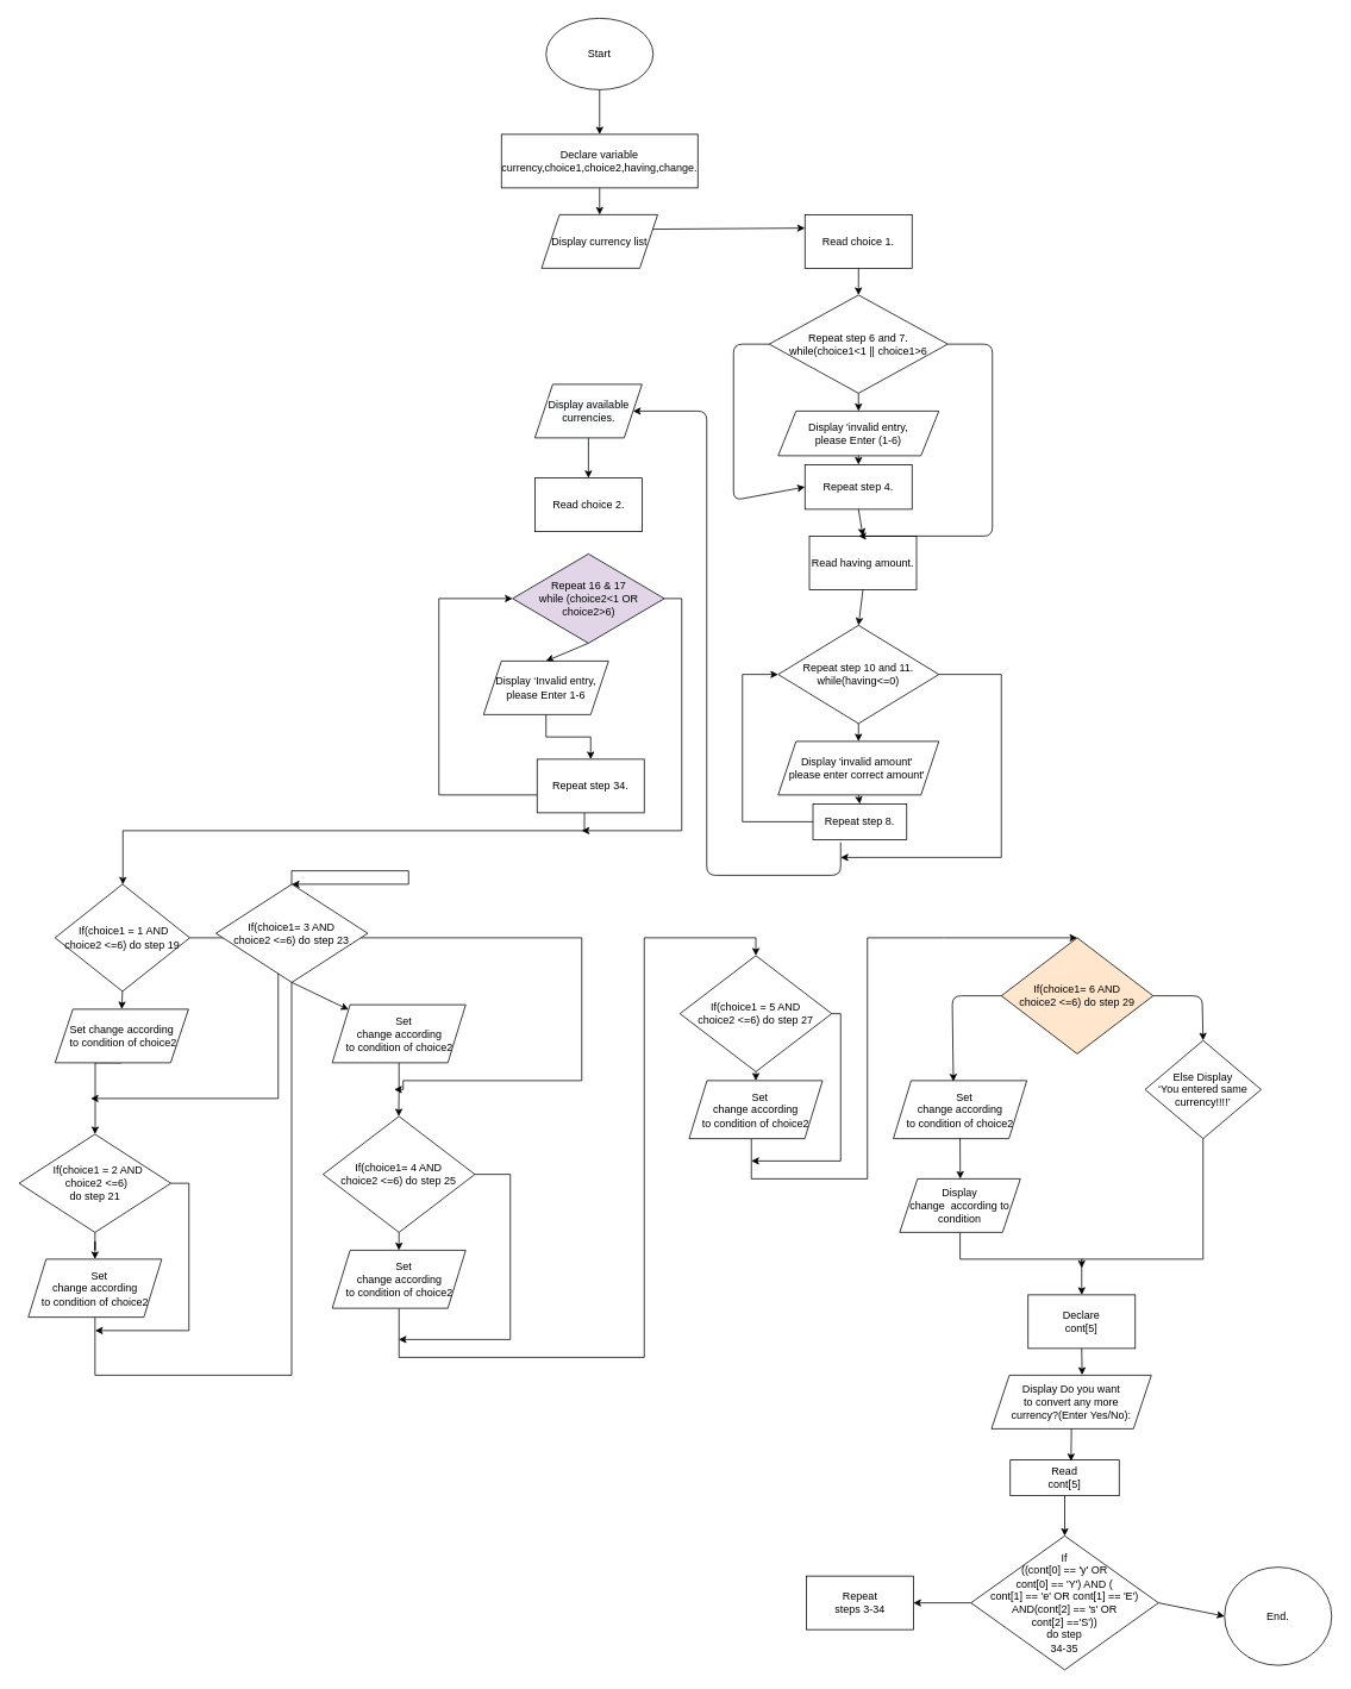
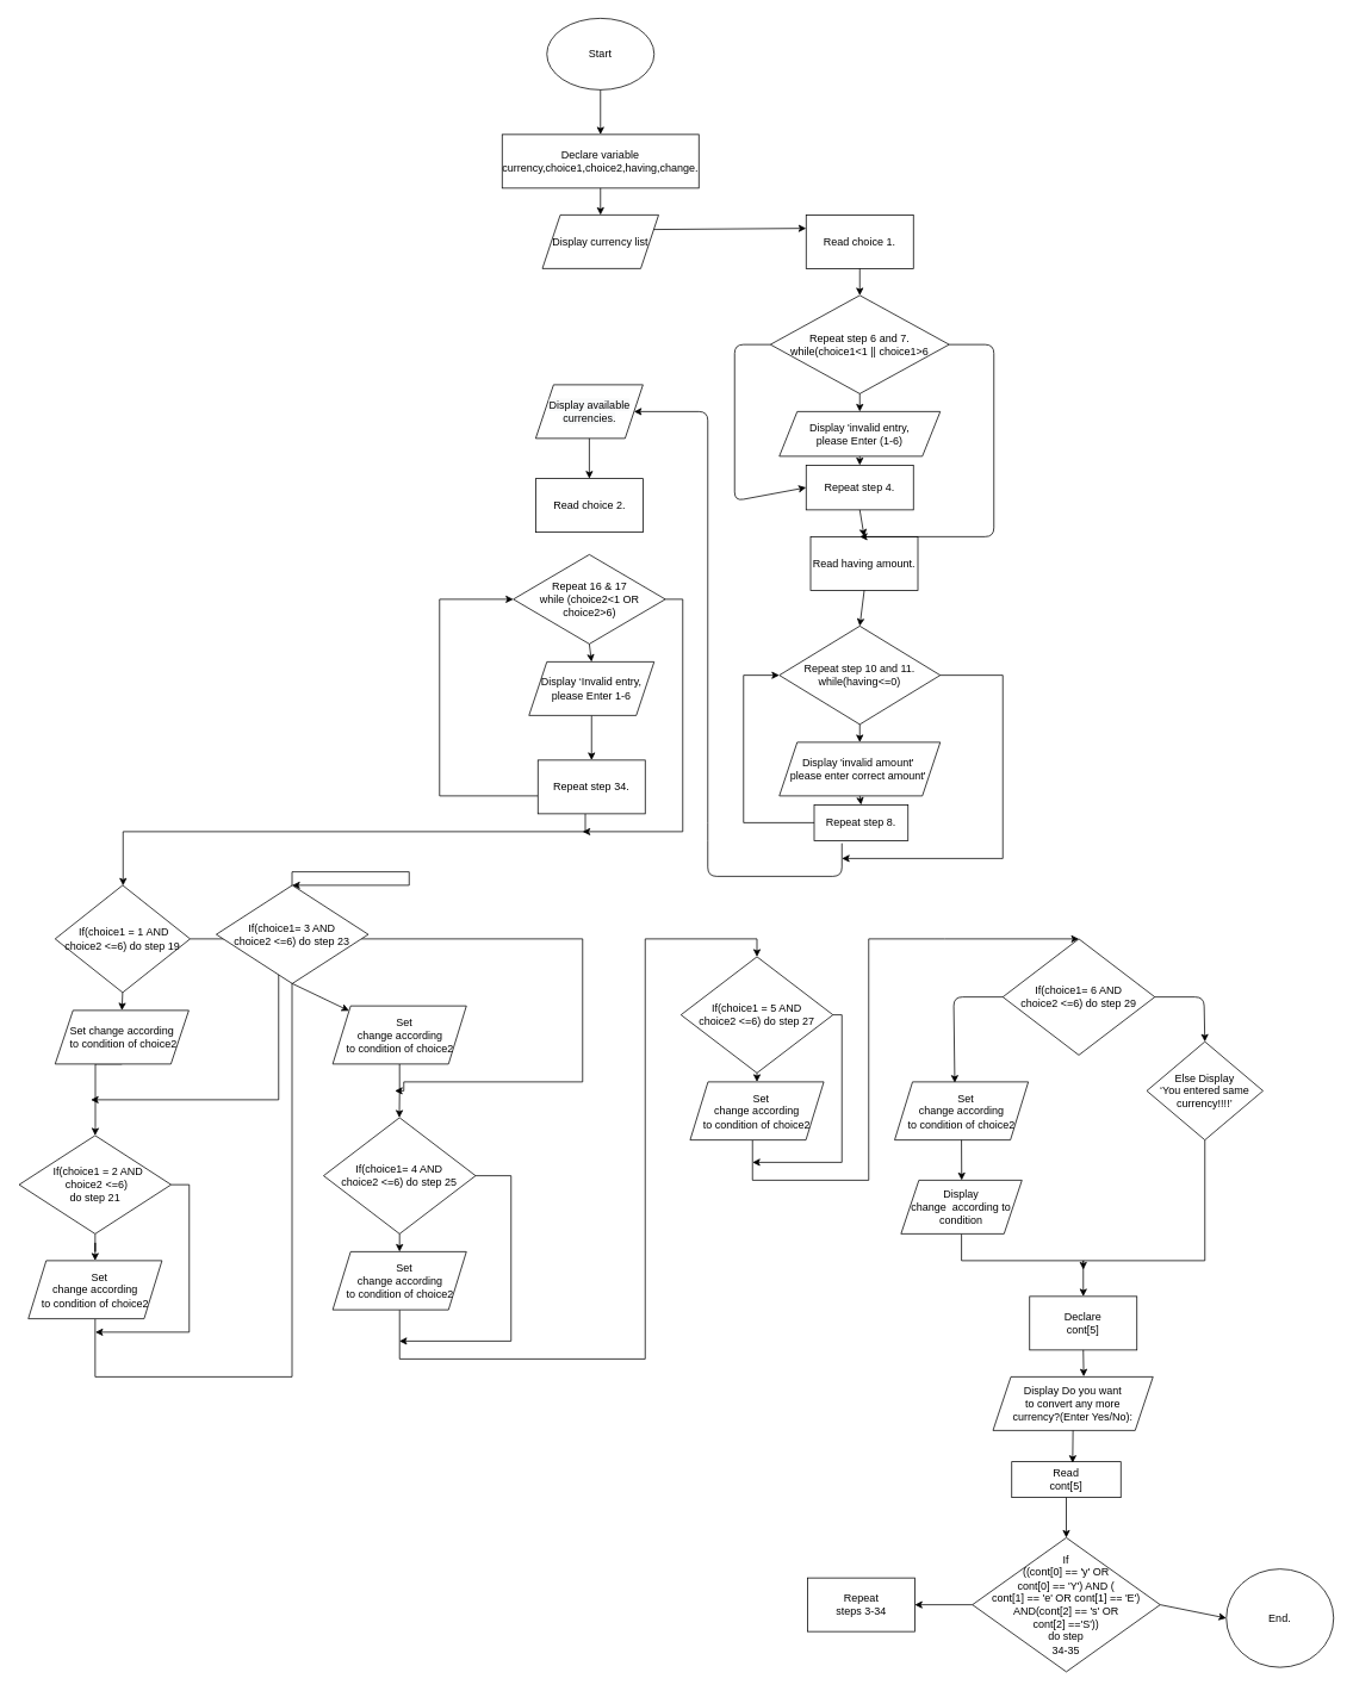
- <mxCell id="28" value="Repeat 16 &amp;amp; 17 &lt;br&gt;while (choice2&amp;lt;1 OR choice2&amp;gt;6)" style="rhombus;whiteSpace=wrap;html=1;fontSize=12;fillColor=#e1d5e7;" parent="1" vertex="1"><mxGeometry x="573.5" y="620" width="170" height="100" as="geometry" /></mxCell>
+ <mxCell id="28" value="Repeat 16 &amp;amp; 17 &lt;br&gt;while (choice2&amp;lt;1 OR choice2&amp;gt;6)" style="rhombus;whiteSpace=wrap;html=1;fontSize=12;" parent="1" vertex="1"><mxGeometry x="573.5" y="620" width="170" height="100" as="geometry" /></mxCell>
- <mxCell id="31" value="Display ‘Invalid entry, please Enter 1-6" style="shape=parallelogram;perimeter=parallelogramPerimeter;whiteSpace=wrap;html=1;fixedSize=1;fontSize=12;" parent="1" vertex="1"><mxGeometry x="541" y="740" width="140" height="60" as="geometry" /></mxCell>
+ <mxCell id="31" value="Display ‘Invalid entry, please Enter 1-6" style="shape=parallelogram;perimeter=parallelogramPerimeter;whiteSpace=wrap;html=1;fixedSize=1;fontSize=12;" parent="1" vertex="1"><mxGeometry x="591" y="740" width="140" height="60" as="geometry" /></mxCell>
- <mxCell id="57" value="If(choice1= 6 AND &lt;br&gt;choice2 &amp;lt;=6) do step 29" style="rhombus;whiteSpace=wrap;html=1;fontSize=12;fillColor=#ffe6cc;" parent="1" vertex="1"><mxGeometry x="1121" y="1050" width="170" height="130" as="geometry" /></mxCell>
+ <mxCell id="57" value="If(choice1= 6 AND &lt;br&gt;choice2 &amp;lt;=6) do step 29" style="rhombus;whiteSpace=wrap;html=1;fontSize=12;" parent="1" vertex="1"><mxGeometry x="1121" y="1050" width="170" height="130" as="geometry" /></mxCell>
